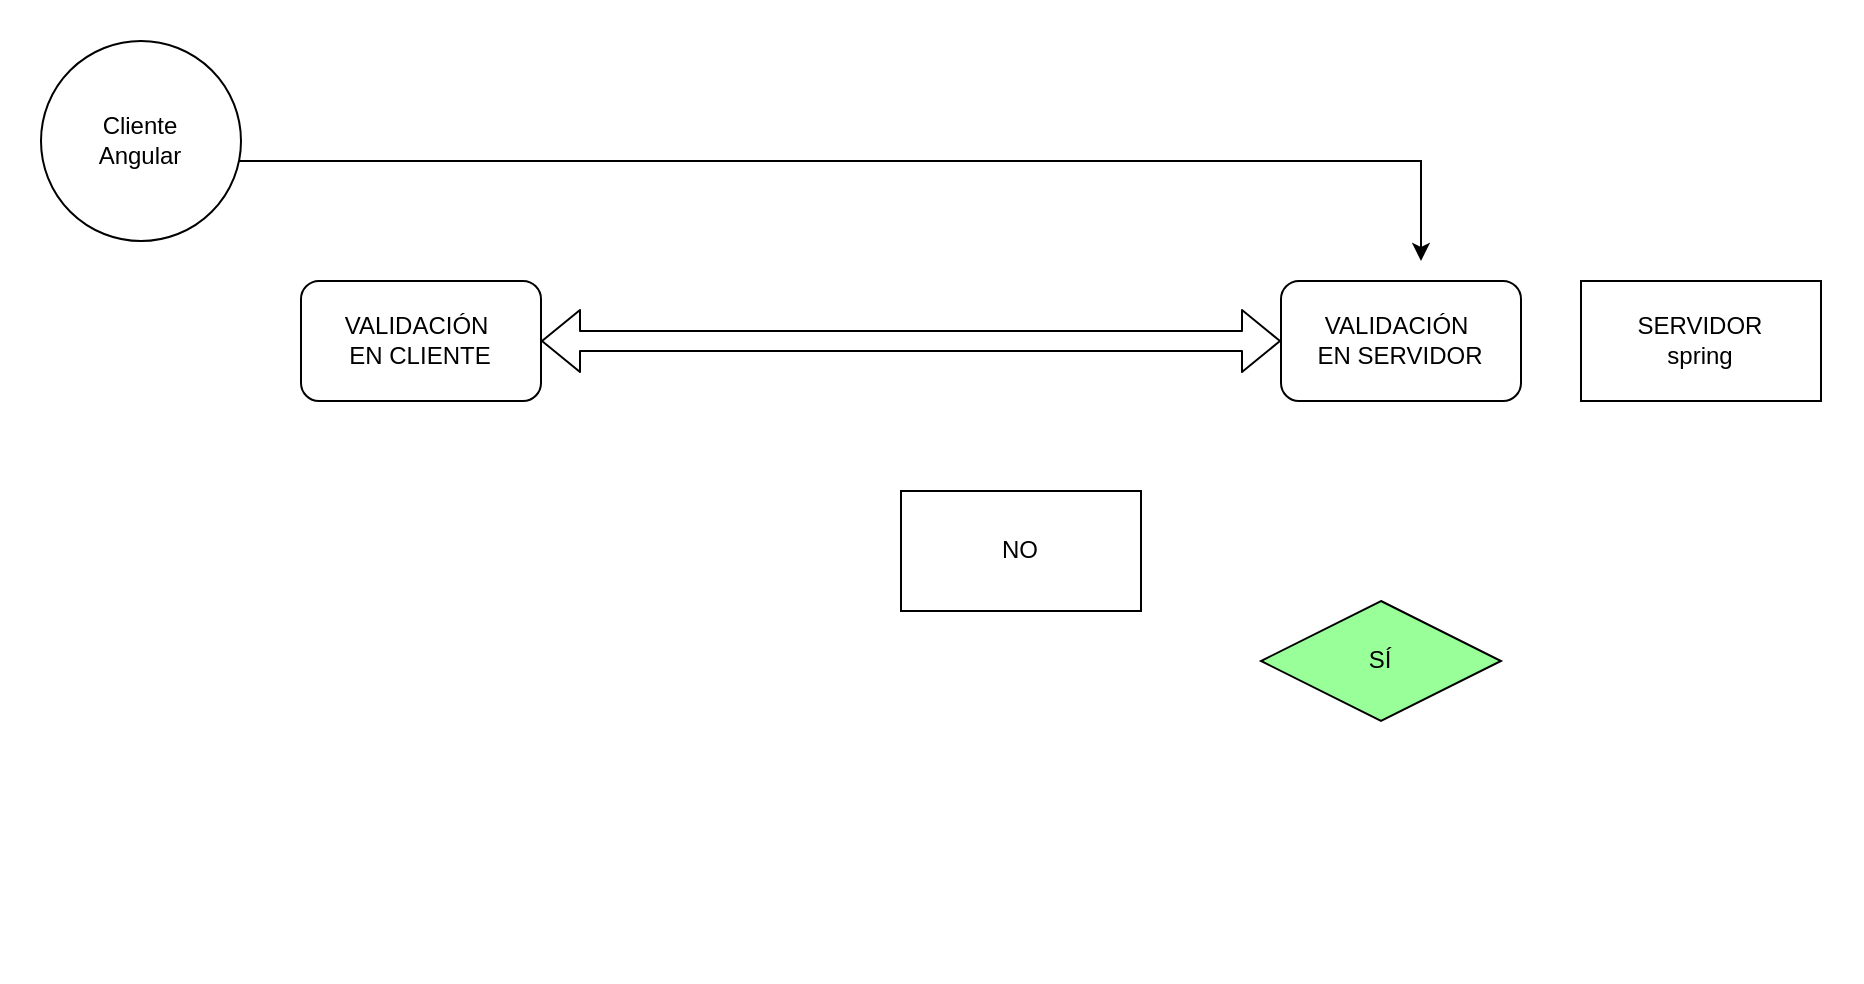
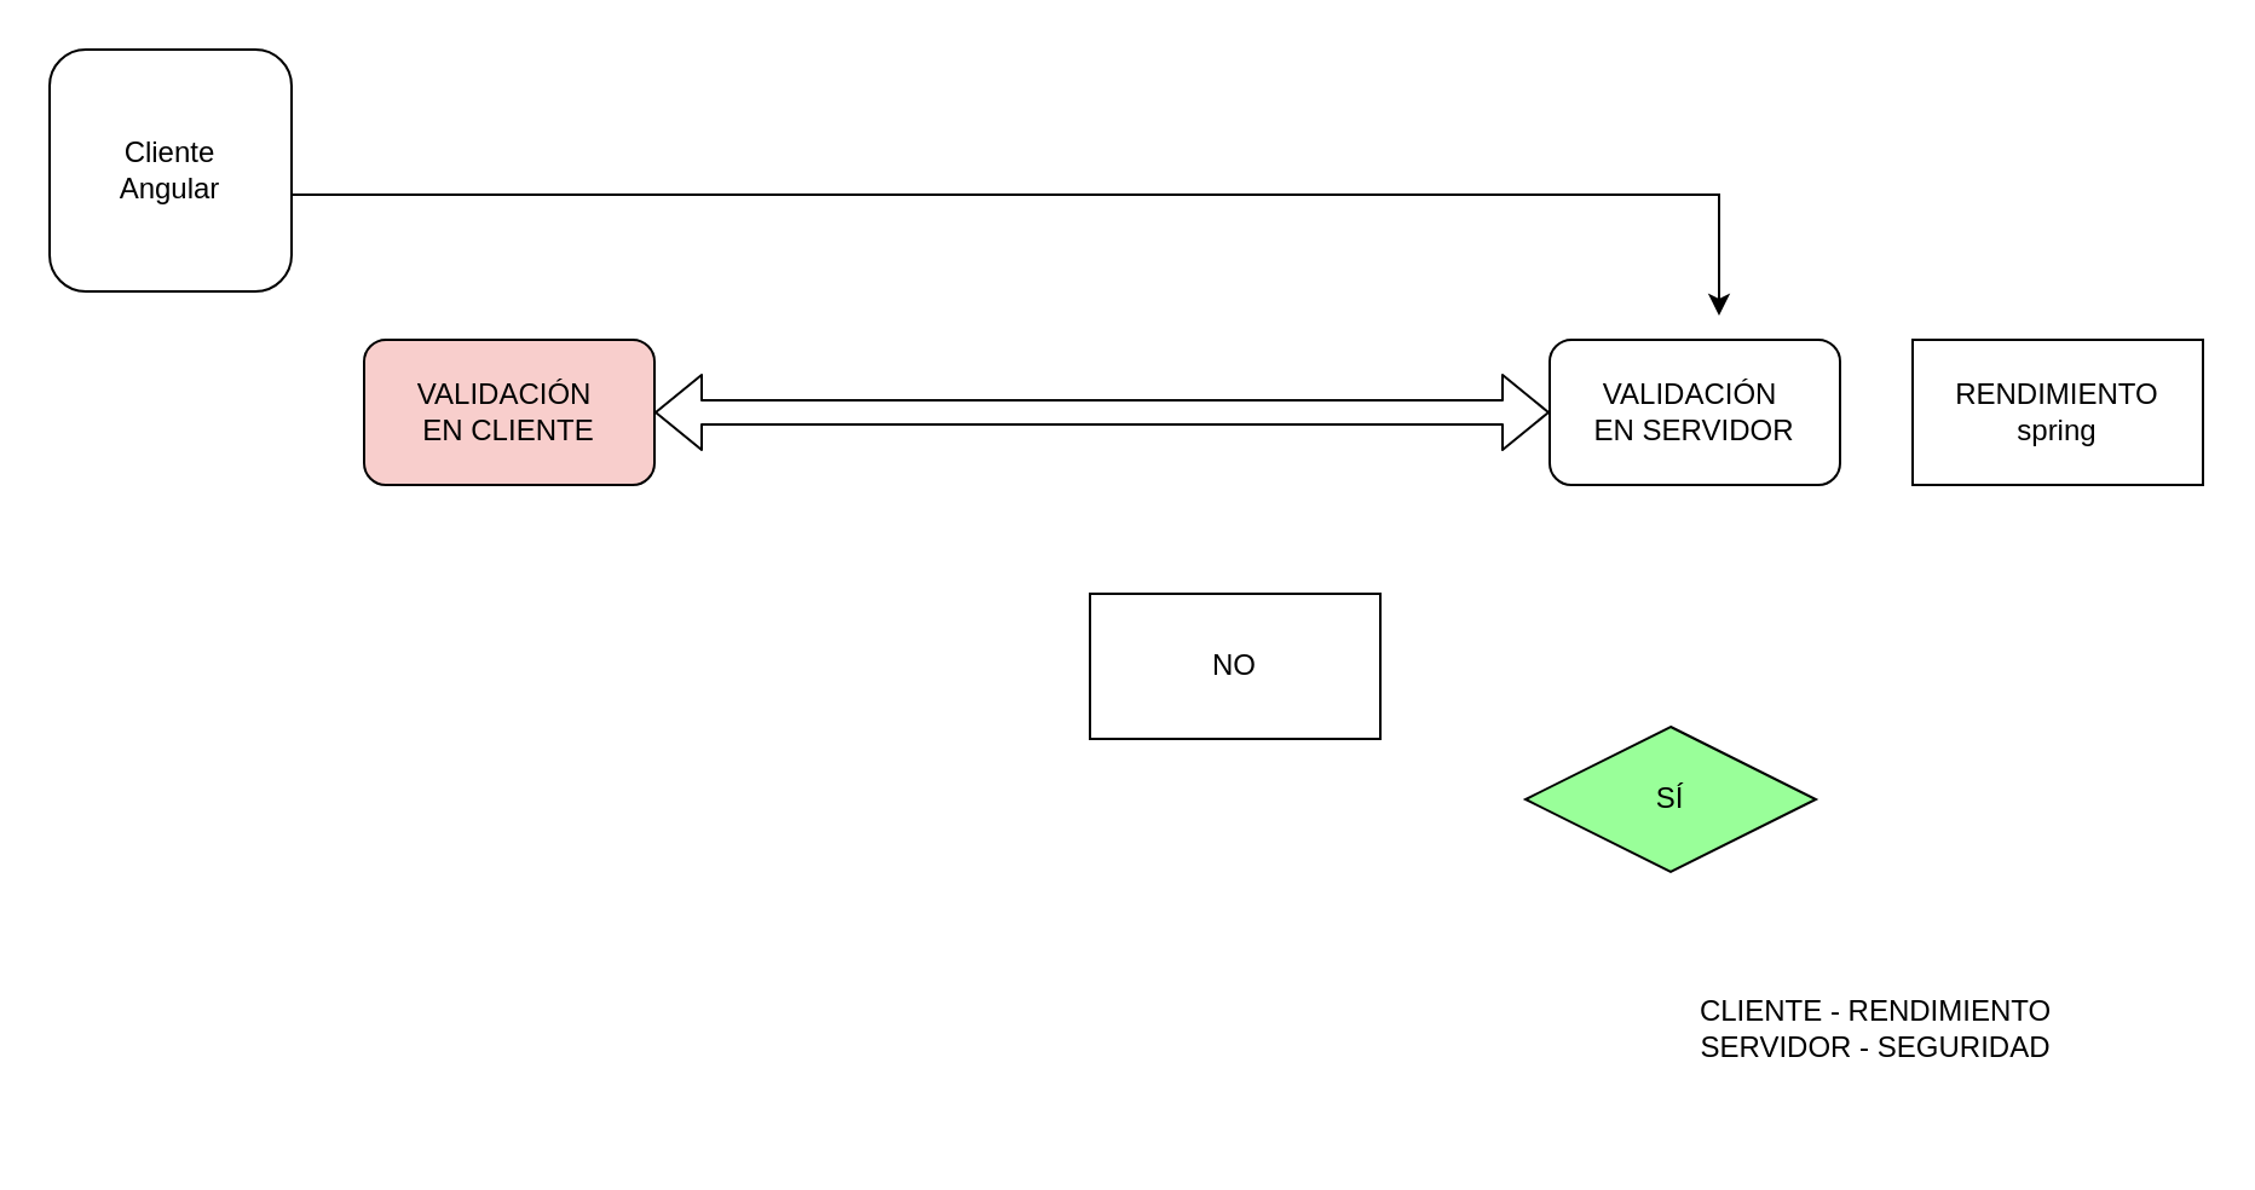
- <mxCell id="3" value="Cliente&lt;br&gt;Angular" style="ellipse;whiteSpace=wrap;html=1;aspect=fixed;" vertex="1" parent="1"><mxGeometry x="20" y="20" width="100" height="100" as="geometry" /></mxCell>
+ <mxCell id="3" value="Cliente&lt;br&gt;Angular" style="whiteSpace=wrap;html=1;aspect=fixed;rounded=1;" vertex="1" parent="1"><mxGeometry x="20" y="20" width="100" height="100" as="geometry" /></mxCell>
- <mxCell id="5" value="VALIDACIÓN&amp;nbsp;&lt;br&gt;EN CLIENTE" style="rounded=1;whiteSpace=wrap;html=1;" vertex="1" parent="1"><mxGeometry x="150" y="140" width="120" height="60" as="geometry" /></mxCell>
+ <mxCell id="5" value="VALIDACIÓN&amp;nbsp;&lt;br&gt;EN CLIENTE" style="rounded=1;whiteSpace=wrap;html=1;fillColor=#f8cecc;" vertex="1" parent="1"><mxGeometry x="150" y="140" width="120" height="60" as="geometry" /></mxCell>
- <mxCell id="4" value="SERVIDOR&lt;br&gt;spring" style="rounded=0;whiteSpace=wrap;html=1;" vertex="1" parent="1"><mxGeometry x="790" y="140" width="120" height="60" as="geometry" /></mxCell>
+ <mxCell id="4" value="RENDIMIENTO&lt;br&gt;spring" style="rounded=0;whiteSpace=wrap;html=1;" vertex="1" parent="1"><mxGeometry x="790" y="140" width="120" height="60" as="geometry" /></mxCell>
+ <mxCell id="10" value="CLIENTE - RENDIMIENTO&lt;br&gt;SERVIDOR - SEGURIDAD" style="text;html=1;strokeColor=none;fillColor=none;align=center;verticalAlign=middle;whiteSpace=wrap;rounded=0;" vertex="1" parent="1"><mxGeometry x="670" y="380" width="210" height="90" as="geometry" /></mxCell>
